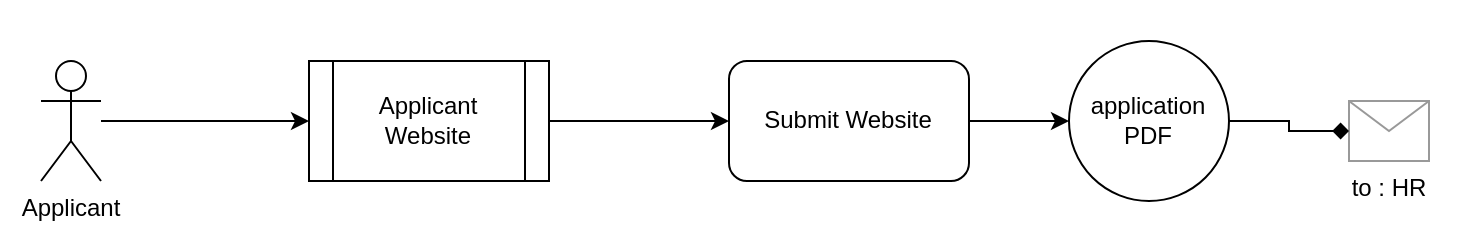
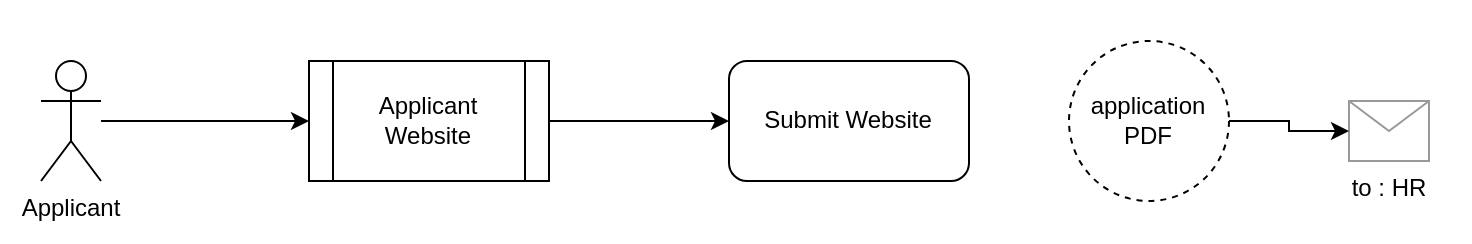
- <mxCell id="4" value="" style="edgeStyle=orthogonalEdgeStyle;rounded=0;orthogonalLoop=1;jettySize=auto;html=1;" edge="1" parent="1" source="5" target="10"><mxGeometry relative="1" as="geometry" /></mxCell>
- <mxCell id="10" value="application PDF" style="ellipse;whiteSpace=wrap;html=1;aspect=fixed;" vertex="1" parent="1"><mxGeometry x="534" y="20" width="80" height="80" as="geometry" /></mxCell>
+ <mxCell id="10" value="application PDF" style="ellipse;whiteSpace=wrap;html=1;aspect=fixed;dashed=1;" vertex="1" parent="1"><mxGeometry x="534" y="20" width="80" height="80" as="geometry" /></mxCell>
- <mxCell id="9" value="" style="edgeStyle=orthogonalEdgeStyle;rounded=0;orthogonalLoop=1;jettySize=auto;html=1;endArrow=diamond;" edge="1" parent="1" source="10" target="8"><mxGeometry relative="1" as="geometry" /></mxCell>
+ <mxCell id="9" value="" style="edgeStyle=orthogonalEdgeStyle;rounded=0;orthogonalLoop=1;jettySize=auto;html=1;" edge="1" parent="1" source="10" target="8"><mxGeometry relative="1" as="geometry" /></mxCell>
